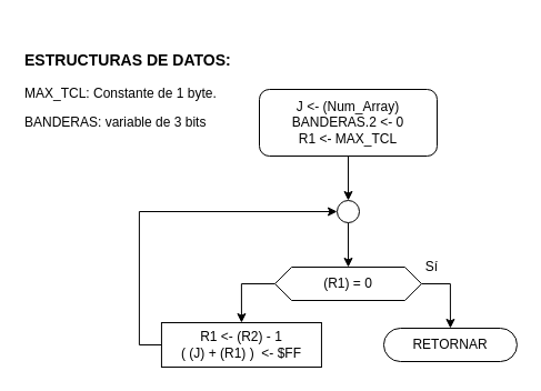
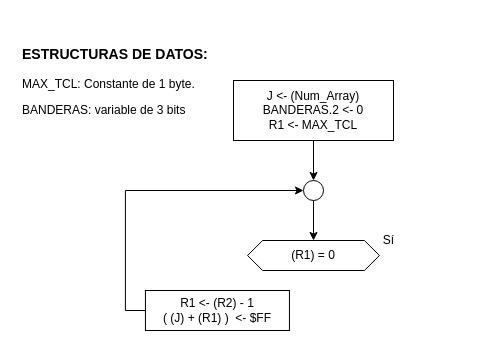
- <mxCell id="7" value="J &amp;lt;- (Num_Array)&lt;br&gt;BANDERAS.2 &amp;lt;- 0&lt;br&gt;&lt;span&gt;R1 &amp;lt;- MAX_TCL&lt;br&gt;&lt;/span&gt;" style="whiteSpace=wrap;html=1;rounded=1;" vertex="1" parent="1"><mxGeometry x="233" y="80" width="160" height="60" as="geometry" /></mxCell>
+ <mxCell id="7" value="J &amp;lt;- (Num_Array)&lt;br&gt;BANDERAS.2 &amp;lt;- 0&lt;br&gt;&lt;span&gt;R1 &amp;lt;- MAX_TCL&lt;br&gt;&lt;/span&gt;" style="rounded=0;whiteSpace=wrap;html=1;" vertex="1" parent="1"><mxGeometry x="233" y="80" width="160" height="60" as="geometry" /></mxCell>
- <mxCell id="3" style="edgeStyle=orthogonalEdgeStyle;rounded=0;orthogonalLoop=1;jettySize=auto;html=1;exitX=0;exitY=0.5;exitDx=0;exitDy=0;entryX=0.5;entryY=0;entryDx=0;entryDy=0;" edge="1" parent="1" source="4" target="9"><mxGeometry relative="1" as="geometry" /></mxCell>
- <mxCell id="2" style="edgeStyle=orthogonalEdgeStyle;rounded=0;orthogonalLoop=1;jettySize=auto;html=1;exitX=1;exitY=0.5;exitDx=0;exitDy=0;entryX=0.5;entryY=0;entryDx=0;entryDy=0;" edge="1" parent="1" source="4" target="5"><mxGeometry relative="1" as="geometry"><mxPoint x="343" y="390" as="targetPoint" /></mxGeometry></mxCell>
- <mxCell id="5" value="RETORNAR" style="rounded=1;whiteSpace=wrap;html=1;fontSize=12;glass=0;strokeWidth=1;shadow=0;arcSize=50;" vertex="1" parent="1"><mxGeometry x="344.94" y="295" width="120" height="30" as="geometry" /></mxCell>
